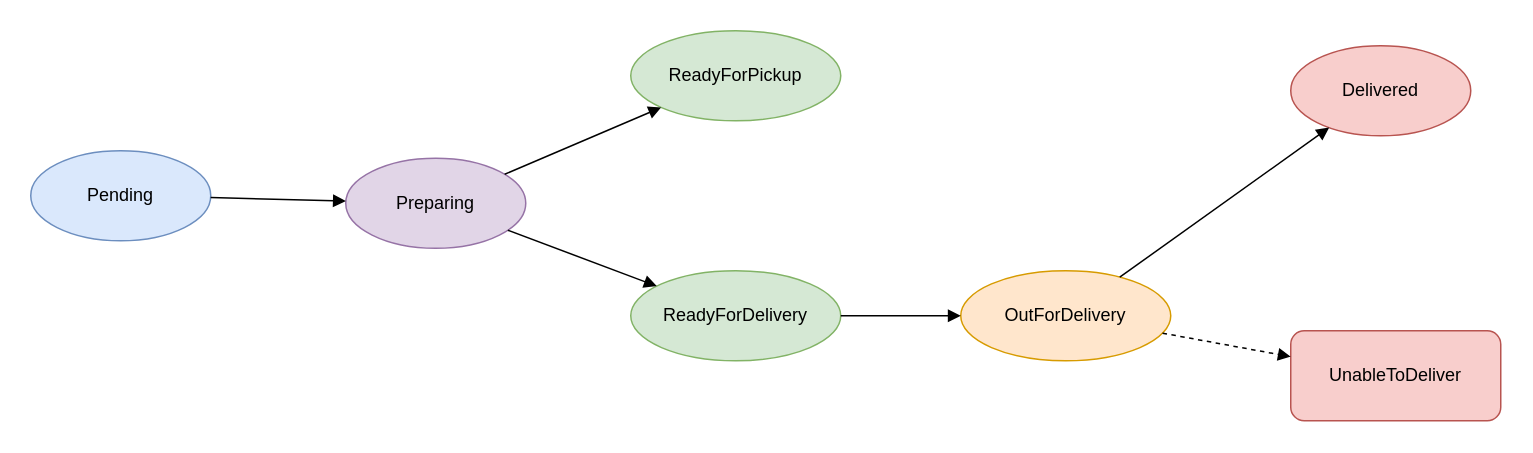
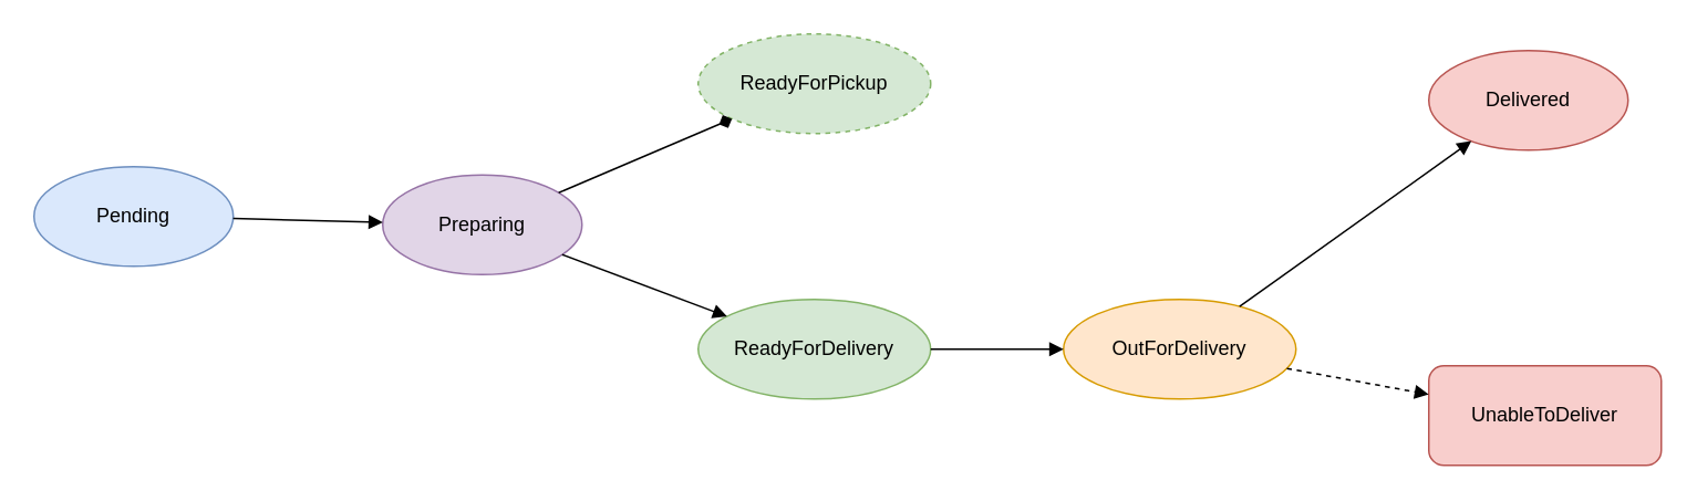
- <mxCell id="4" value="ReadyForPickup" style="ellipse;whiteSpace=wrap;html=1;fillColor=#d5e8d4;strokeColor=#82b366;" vertex="1" parent="1"><mxGeometry x="420" y="20" width="140" height="60" as="geometry" /></mxCell>
+ <mxCell id="4" value="ReadyForPickup" style="ellipse;whiteSpace=wrap;html=1;fillColor=#d5e8d4;strokeColor=#82b366;dashed=1;" vertex="1" parent="1"><mxGeometry x="420" y="20" width="140" height="60" as="geometry" /></mxCell>
- <mxCell id="10" style="endArrow=block;html=1;" edge="1" source="3" target="4" parent="1"><mxGeometry relative="1" as="geometry" /></mxCell>
+ <mxCell id="10" style="endArrow=diamond;html=1;" edge="1" source="3" target="4" parent="1"><mxGeometry relative="1" as="geometry" /></mxCell>
